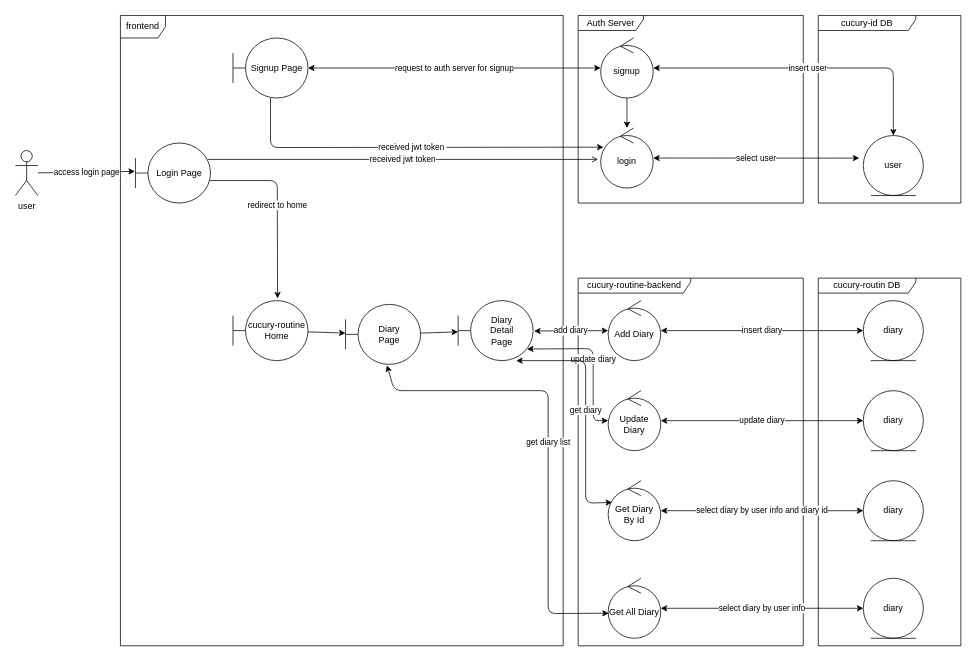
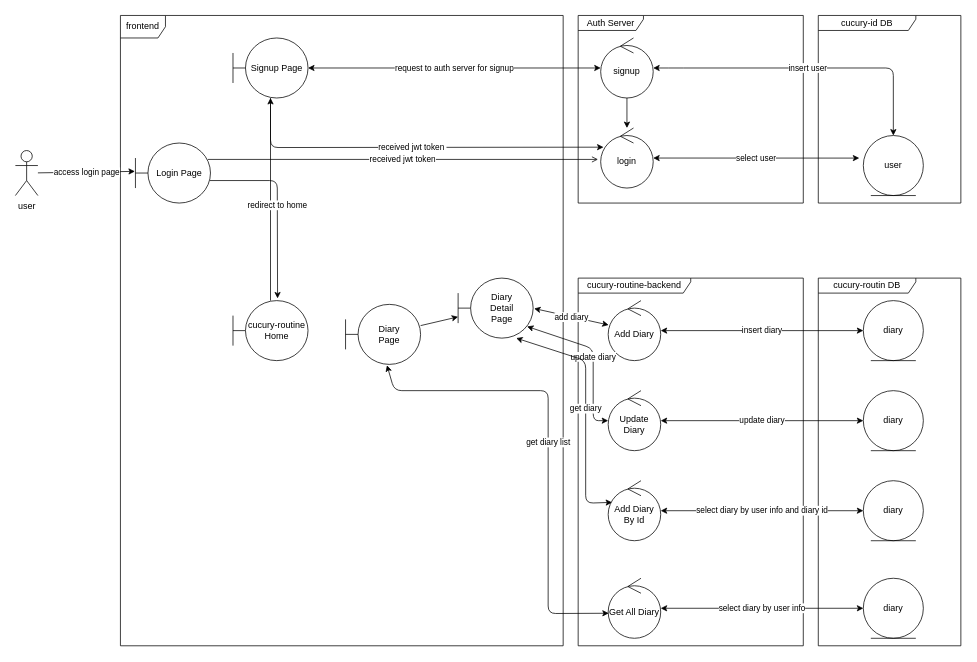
- <mxCell id="32" value="Diary&lt;br&gt;Detail&lt;br&gt;Page" style="shape=umlBoundary;whiteSpace=wrap;html=1;" vertex="1" parent="1"><mxGeometry x="610" y="400" width="100" height="80" as="geometry" /></mxCell>
+ <mxCell id="32" value="Diary&lt;br&gt;Detail&lt;br&gt;Page" style="shape=umlBoundary;whiteSpace=wrap;html=1;" vertex="1" parent="1"><mxGeometry x="610" y="370" width="100" height="80" as="geometry" /></mxCell>
- <mxCell id="19" value="" style="edgeStyle=none;html=1;startArrow=none;startFill=0;" parent="1" source="20" target="7" edge="1"><mxGeometry relative="1" as="geometry" /></mxCell>
+ <mxCell id="19" value="" style="edgeStyle=none;html=1;startArrow=none;startFill=0;" parent="1" source="20" target="18" edge="1"><mxGeometry relative="1" as="geometry" /></mxCell>
- <mxCell id="37" value="Get Diary&lt;br&gt;By Id" style="ellipse;shape=umlControl;whiteSpace=wrap;html=1;" vertex="1" parent="1"><mxGeometry x="810" y="640" width="70" height="80" as="geometry" /></mxCell>
+ <mxCell id="37" value="Add Diary&lt;br&gt;By Id" style="ellipse;shape=umlControl;whiteSpace=wrap;html=1;" vertex="1" parent="1"><mxGeometry x="810" y="640" width="70" height="80" as="geometry" /></mxCell>
